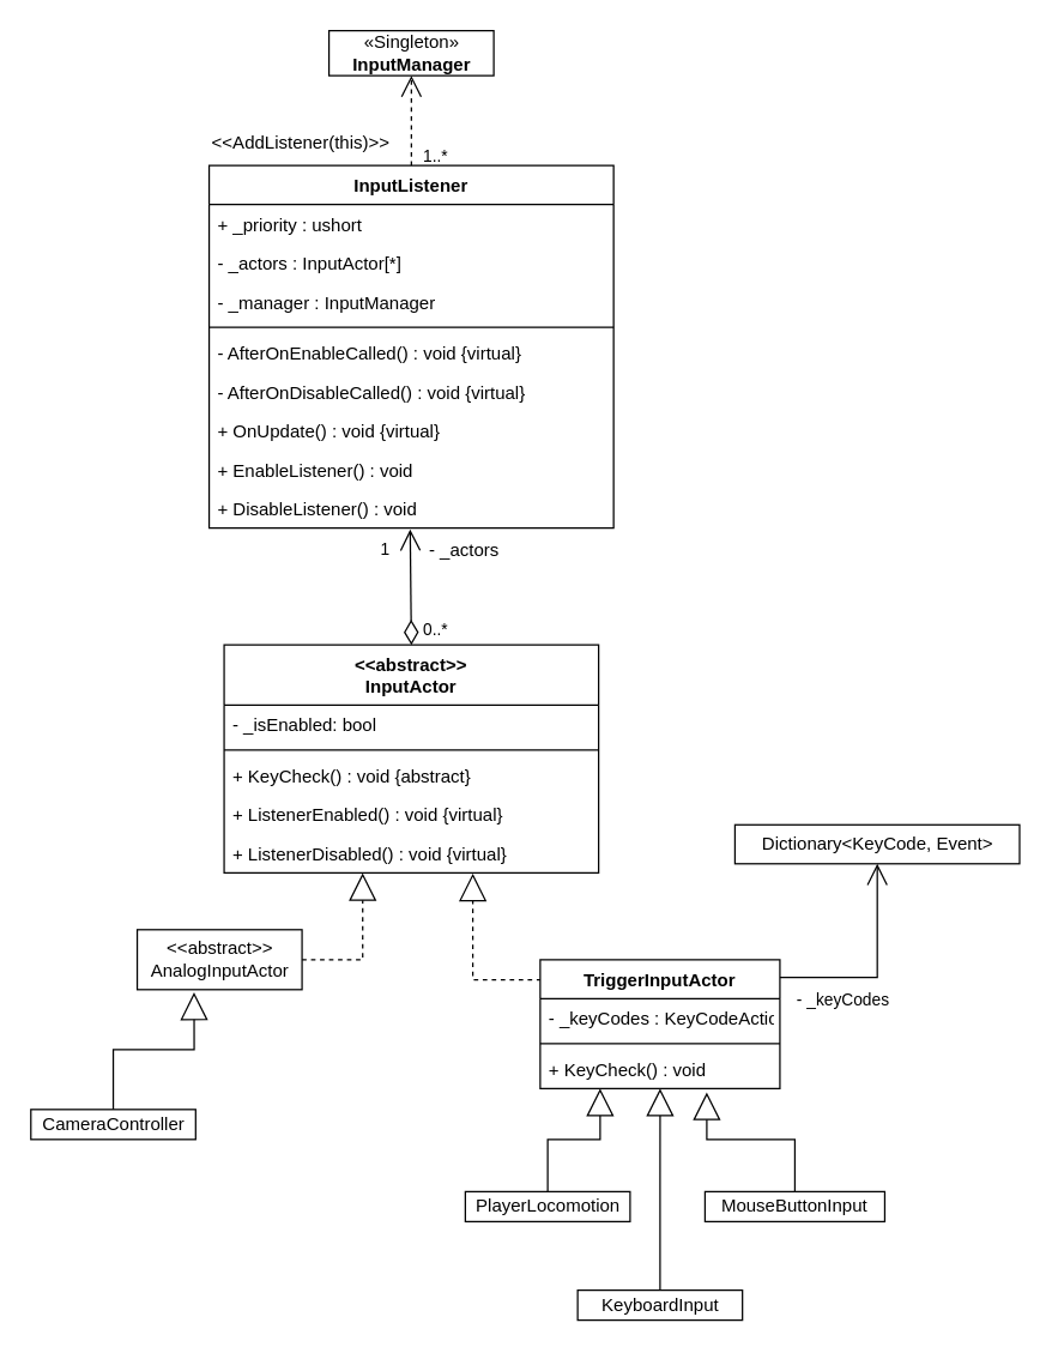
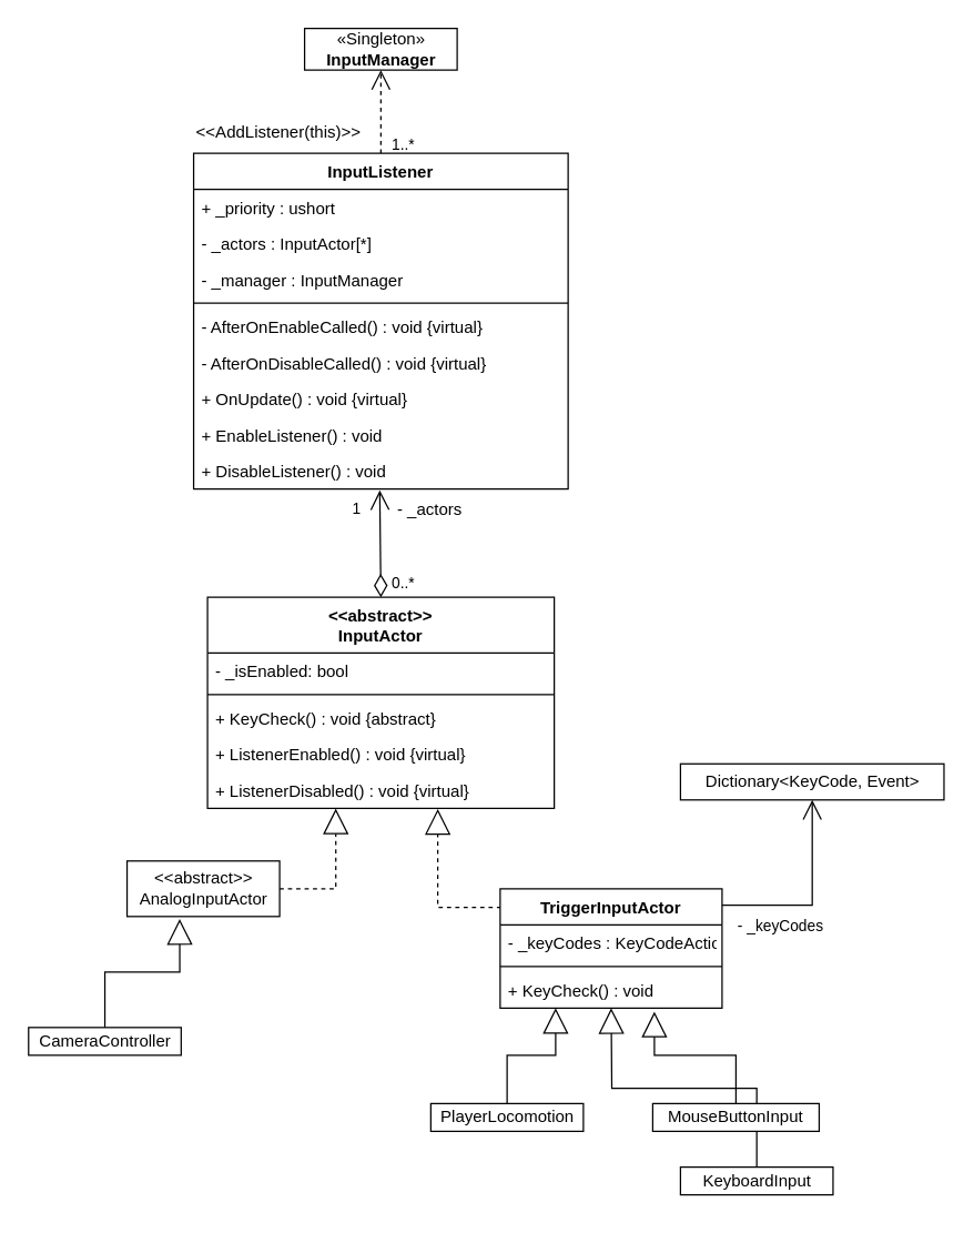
- <mxCell id="30" value="KeyboardInput" style="html=1;" parent="1" vertex="1"><mxGeometry x="385" y="860.6" width="110" height="20" as="geometry" /></mxCell>
+ <mxCell id="30" value="KeyboardInput" style="html=1;" parent="1" vertex="1"><mxGeometry x="490" y="840.6" width="110" height="20" as="geometry" /></mxCell>
